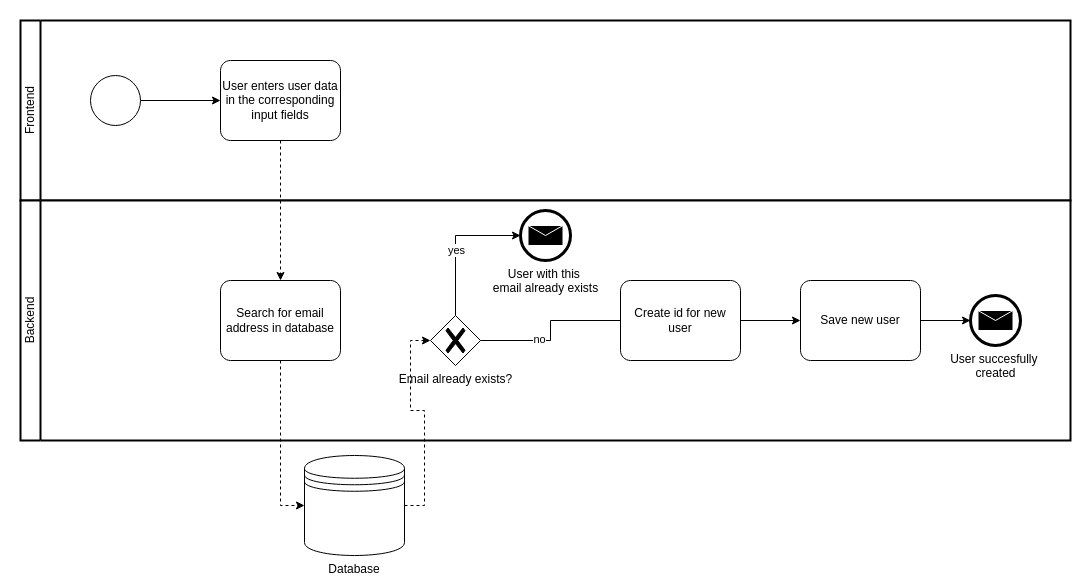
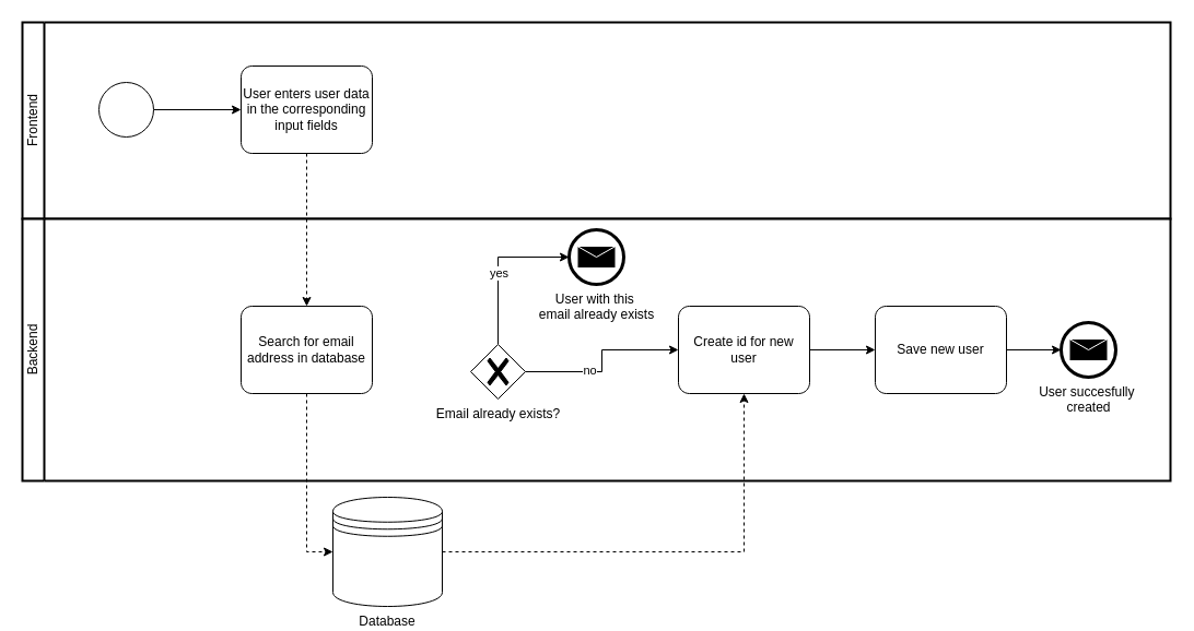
- <mxCell id="7" style="edgeStyle=orthogonalEdgeStyle;rounded=0;orthogonalLoop=1;jettySize=auto;html=1;exitX=1;exitY=0.5;exitDx=0;exitDy=0;exitPerimeter=0;entryX=0;entryY=0.5;entryDx=0;entryDy=0;entryPerimeter=0;endArrow=none;" edge="1" parent="6" source="11" target="15"><mxGeometry relative="1" as="geometry"><mxPoint x="585" y="80" as="targetPoint" /></mxGeometry></mxCell>
+ <mxCell id="7" style="edgeStyle=orthogonalEdgeStyle;rounded=0;orthogonalLoop=1;jettySize=auto;html=1;exitX=1;exitY=0.5;exitDx=0;exitDy=0;exitPerimeter=0;entryX=0;entryY=0.5;entryDx=0;entryDy=0;entryPerimeter=0;" edge="1" parent="6" source="11" target="15"><mxGeometry relative="1" as="geometry"><mxPoint x="585" y="80" as="targetPoint" /></mxGeometry></mxCell>
- <mxCell id="19" style="edgeStyle=orthogonalEdgeStyle;rounded=0;orthogonalLoop=1;jettySize=auto;html=1;exitX=1;exitY=0.5;exitDx=0;exitDy=0;entryX=0;entryY=0.5;entryDx=0;entryDy=0;entryPerimeter=0;dashed=1;" edge="1" parent="1" source="20" target="11"><mxGeometry relative="1" as="geometry"><mxPoint x="690" y="530" as="sourcePoint" /><mxPoint x="810" y="320" as="targetPoint" /></mxGeometry></mxCell>
+ <mxCell id="19" style="edgeStyle=orthogonalEdgeStyle;rounded=0;orthogonalLoop=1;jettySize=auto;html=1;exitX=1;exitY=0.5;exitDx=0;exitDy=0;dashed=1;" edge="1" parent="1" source="20" target="15"><mxGeometry relative="1" as="geometry"><mxPoint x="690" y="530" as="sourcePoint" /><mxPoint x="810" y="320" as="targetPoint" /></mxGeometry></mxCell>
